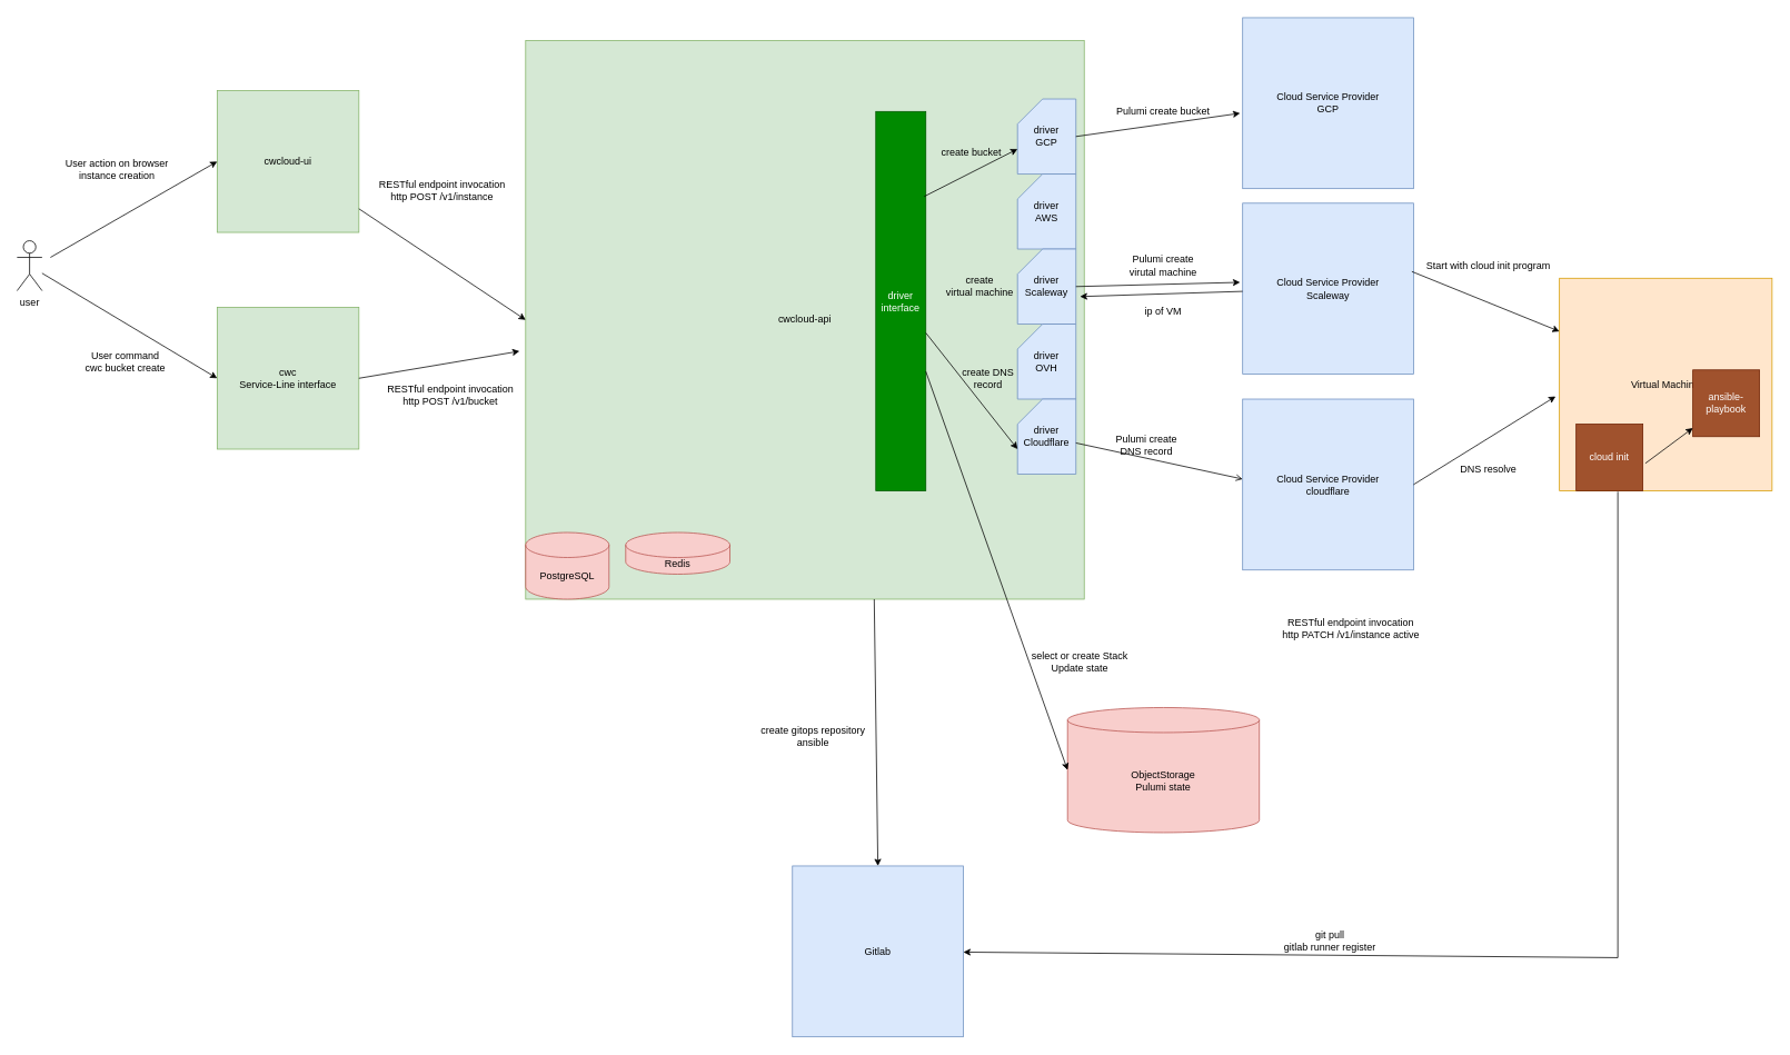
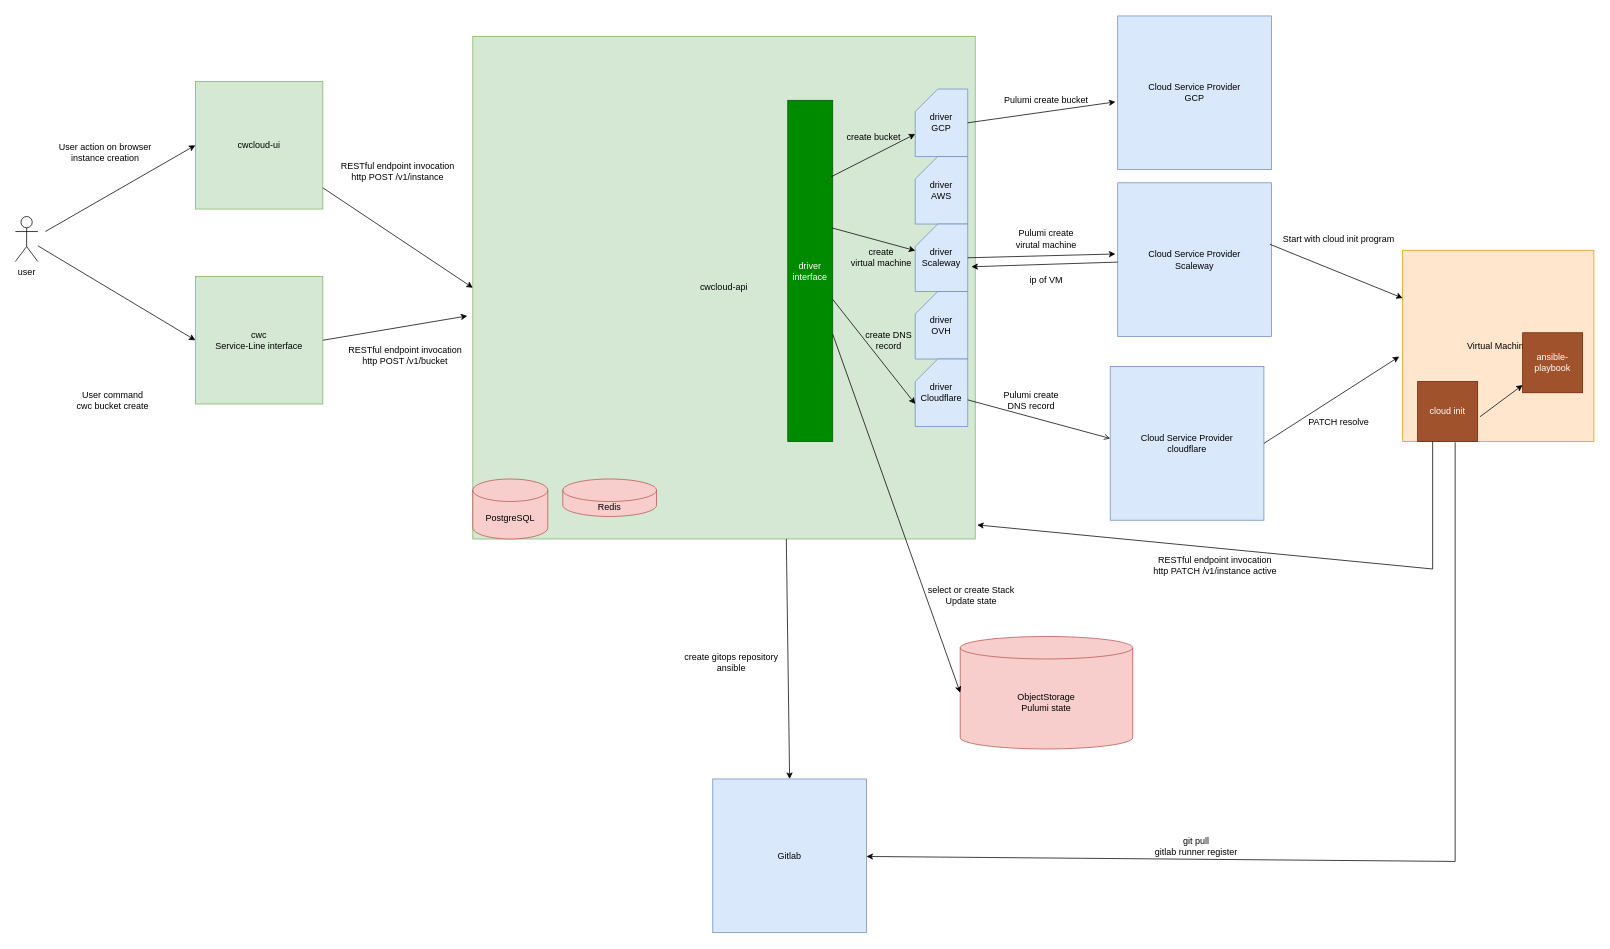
+ <mxCell id="30" value="" style="endArrow=classic;html=1;rounded=0;exitX=0.983;exitY=0.374;exitDx=0;exitDy=0;exitPerimeter=0;" edge="1" parent="1" source="25" target="15"><mxGeometry width="50" height="50" relative="1" as="geometry"><mxPoint x="1108" y="245" as="sourcePoint" /><mxPoint x="1230" y="188" as="targetPoint" /></mxGeometry></mxCell>
- <mxCell id="21" value="User command&lt;br&gt;cwc bucket create" style="text;html=1;align=center;verticalAlign=middle;whiteSpace=wrap;rounded=0;" vertex="1" parent="1"><mxGeometry x="50" y="418" width="200" height="30" as="geometry" /></mxCell>
+ <mxCell id="21" value="User command&lt;br&gt;cwc bucket create" style="text;html=1;align=center;verticalAlign=middle;whiteSpace=wrap;rounded=0;" vertex="1" parent="1"><mxGeometry x="50" y="518" width="200" height="30" as="geometry" /></mxCell>
- <mxCell id="52" value="DNS resolve" style="text;html=1;align=center;verticalAlign=middle;whiteSpace=wrap;rounded=0;" vertex="1" parent="1"><mxGeometry x="1700" y="548" width="170" height="30" as="geometry" /></mxCell>
+ <mxCell id="52" value="PATCH resolve" style="text;html=1;align=center;verticalAlign=middle;whiteSpace=wrap;rounded=0;" vertex="1" parent="1"><mxGeometry x="1700" y="548" width="170" height="30" as="geometry" /></mxCell>
- <mxCell id="24" value="Cloud Service Provider&lt;br&gt;&lt;div&gt;cloudflare&lt;/div&gt;" style="whiteSpace=wrap;html=1;aspect=fixed;fillColor=#dae8fc;strokeColor=#6c8ebf;" vertex="1" parent="1"><mxGeometry x="1490" y="478" width="205" height="205" as="geometry" /></mxCell>
+ <mxCell id="24" value="Cloud Service Provider&lt;br&gt;&lt;div&gt;cloudflare&lt;/div&gt;" style="whiteSpace=wrap;html=1;aspect=fixed;fillColor=#dae8fc;strokeColor=#6c8ebf;" vertex="1" parent="1"><mxGeometry x="1480" y="488" width="205" height="205" as="geometry" /></mxCell>
+ <mxCell id="57" value="" style="endArrow=classic;html=1;rounded=0;exitX=0.25;exitY=1;exitDx=0;exitDy=0;entryX=1.004;entryY=0.972;entryDx=0;entryDy=0;entryPerimeter=0;" edge="1" parent="1" source="50" target="2"><mxGeometry width="50" height="50" relative="1" as="geometry"><mxPoint x="1700" y="898" as="sourcePoint" /><mxPoint x="1750" y="848" as="targetPoint" /><Array as="points"><mxPoint x="1910" y="758" /></Array></mxGeometry></mxCell>
